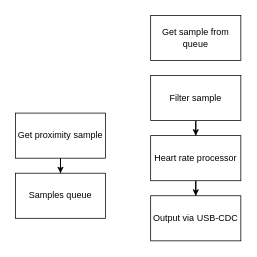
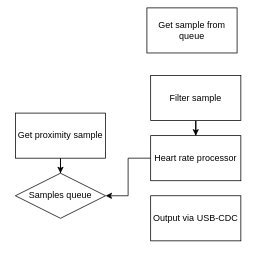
- <mxCell id="10" value="Get sample from queue" style="rounded=0;whiteSpace=wrap;html=1;" vertex="1" parent="1"><mxGeometry x="200" y="20" width="120" height="60" as="geometry" /></mxCell>
+ <mxCell id="10" value="Get sample from queue" style="rounded=0;whiteSpace=wrap;html=1;" vertex="1" parent="1"><mxGeometry x="195" y="10" width="120" height="60" as="geometry" /></mxCell>
- <mxCell id="7" value="" style="edgeStyle=orthogonalEdgeStyle;rounded=0;orthogonalLoop=1;jettySize=auto;html=1;" edge="1" parent="1" source="8" target="9"><mxGeometry relative="1" as="geometry" /></mxCell>
+ <mxCell id="7" value="" style="edgeStyle=orthogonalEdgeStyle;rounded=0;orthogonalLoop=1;jettySize=auto;html=1;" edge="1" parent="1" source="8" target="4"><mxGeometry relative="1" as="geometry" /></mxCell>
- <mxCell id="4" value="Samples queue" style="rounded=0;whiteSpace=wrap;html=1;" vertex="1" parent="1"><mxGeometry x="20" y="230" width="120" height="60" as="geometry" /></mxCell>
+ <mxCell id="4" value="Samples queue" style="rhombus;whiteSpace=wrap;html=1;" vertex="1" parent="1"><mxGeometry x="20" y="230" width="120" height="60" as="geometry" /></mxCell>
